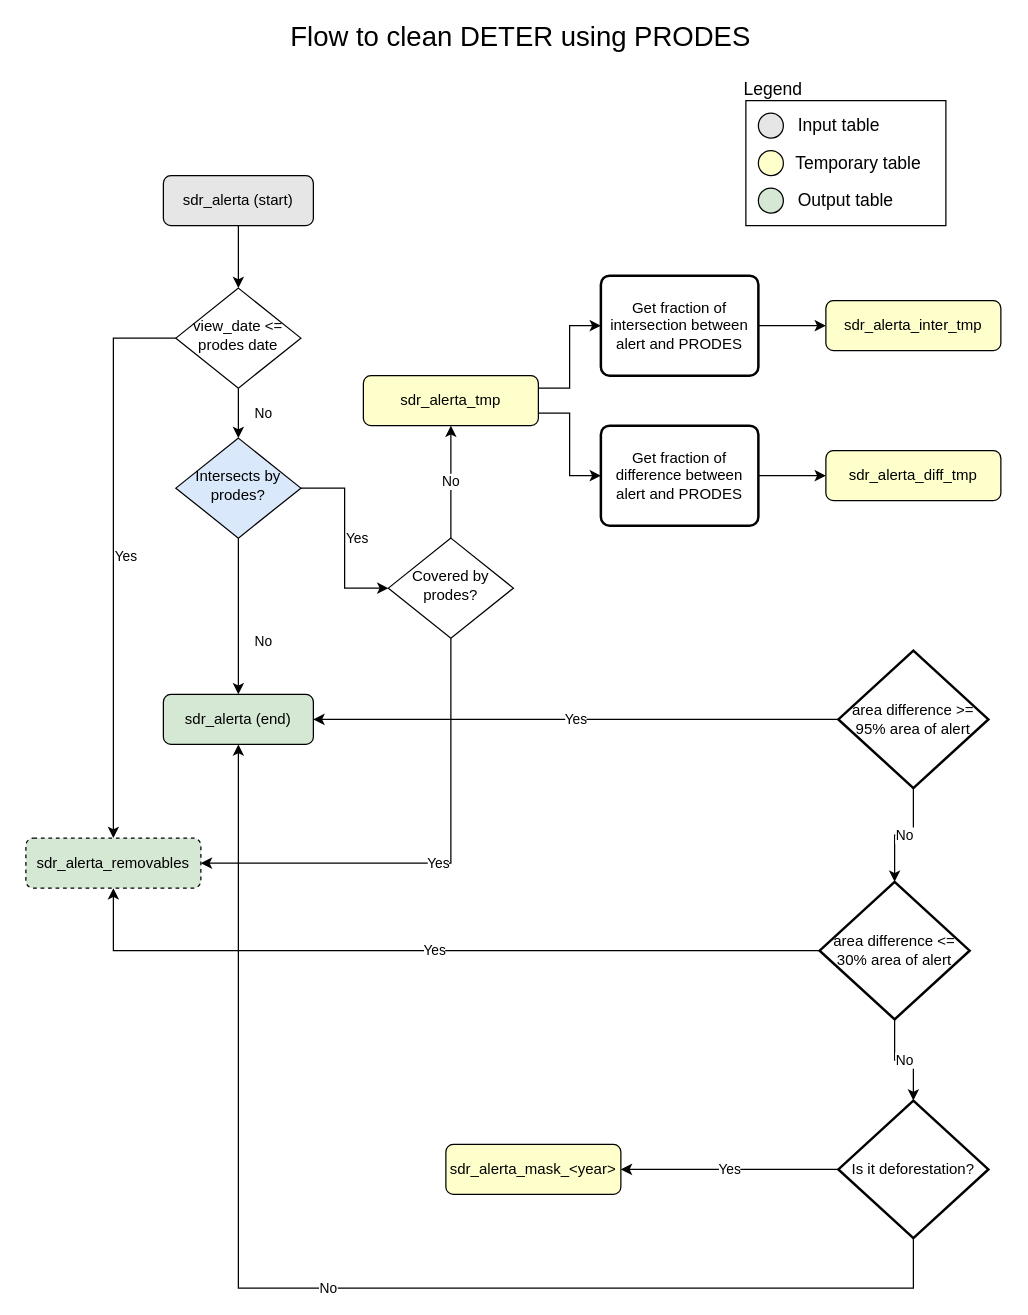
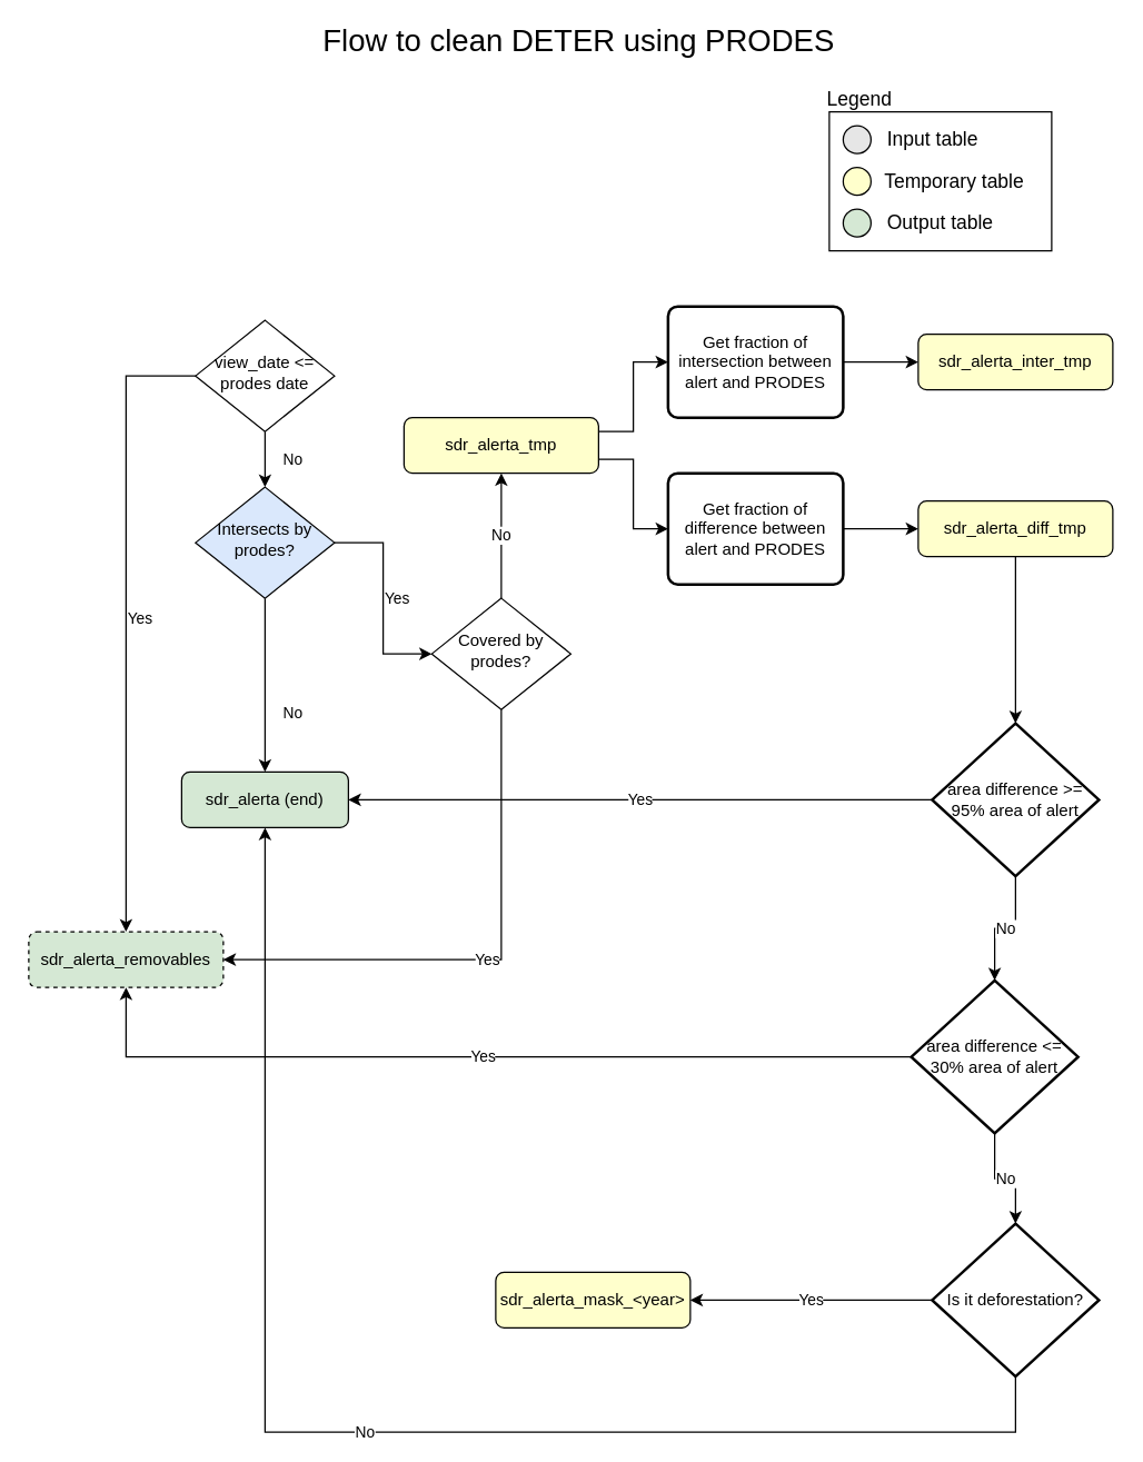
- <mxCell id="3" value="sdr_alerta (start)" style="rounded=1;whiteSpace=wrap;html=1;fontSize=12;glass=0;strokeWidth=1;shadow=0;fillColor=#E6E6E6;" parent="1" vertex="1"><mxGeometry x="130" y="140" width="120" height="40" as="geometry" /></mxCell>
- <mxCell id="2" value="" style="rounded=0;html=1;jettySize=auto;orthogonalLoop=1;fontSize=11;endArrow=classic;endFill=1;endSize=6;strokeWidth=1;shadow=0;labelBackgroundColor=none;edgeStyle=orthogonalEdgeStyle;" parent="1" source="3" target="6" edge="1"><mxGeometry relative="1" as="geometry" /></mxCell>
+ <mxCell id="14" value="" style="edgeStyle=orthogonalEdgeStyle;rounded=0;orthogonalLoop=1;jettySize=auto;html=1;" parent="1" source="15" target="24" edge="1"><mxGeometry relative="1" as="geometry" /></mxCell>
